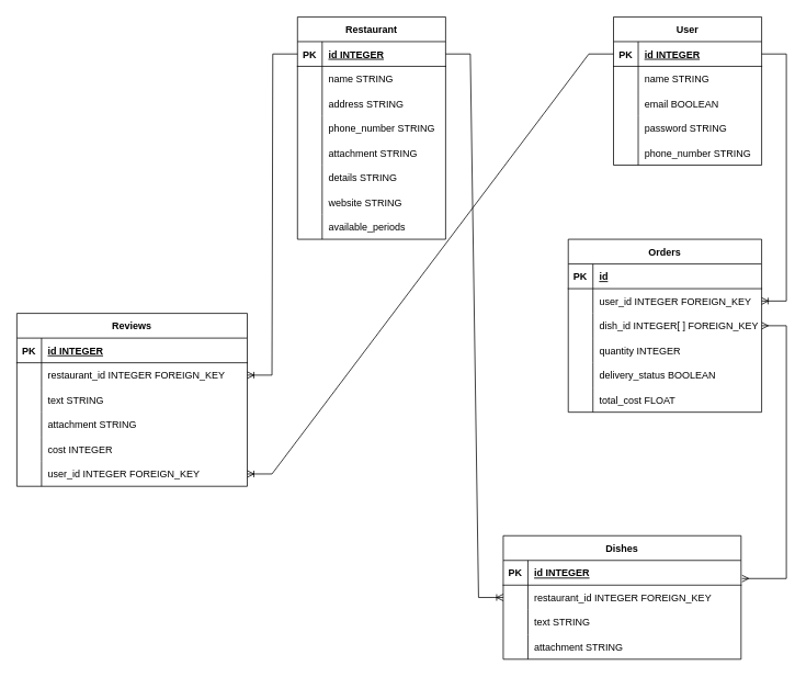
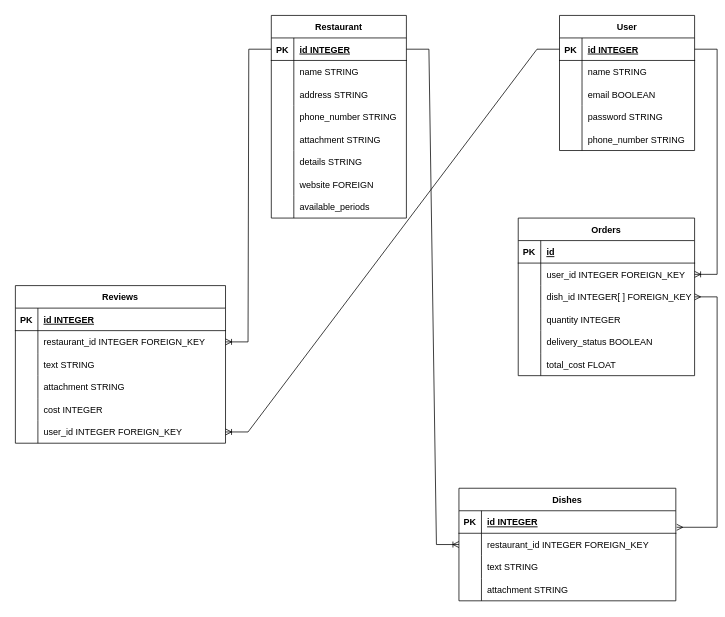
- <mxCell id="23" value="website STRING" style="shape=partialRectangle;connectable=0;fillColor=none;top=0;left=0;bottom=0;right=0;align=left;spacingLeft=6;overflow=hidden;" vertex="1" parent="21"><mxGeometry x="30" width="150" height="30" as="geometry"><mxRectangle width="150" height="30" as="alternateBounds" /></mxGeometry></mxCell>
+ <mxCell id="23" value="website FOREIGN" style="shape=partialRectangle;connectable=0;fillColor=none;top=0;left=0;bottom=0;right=0;align=left;spacingLeft=6;overflow=hidden;" vertex="1" parent="21"><mxGeometry x="30" width="150" height="30" as="geometry"><mxRectangle width="150" height="30" as="alternateBounds" /></mxGeometry></mxCell>
